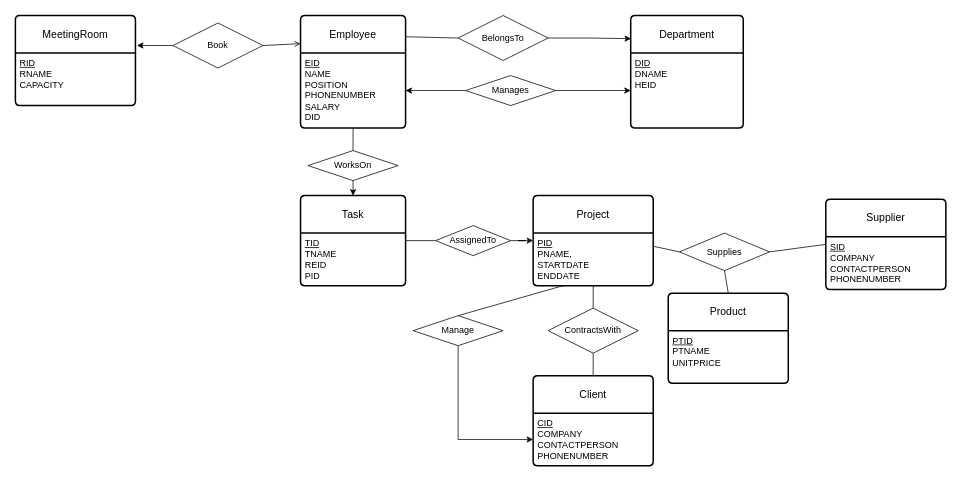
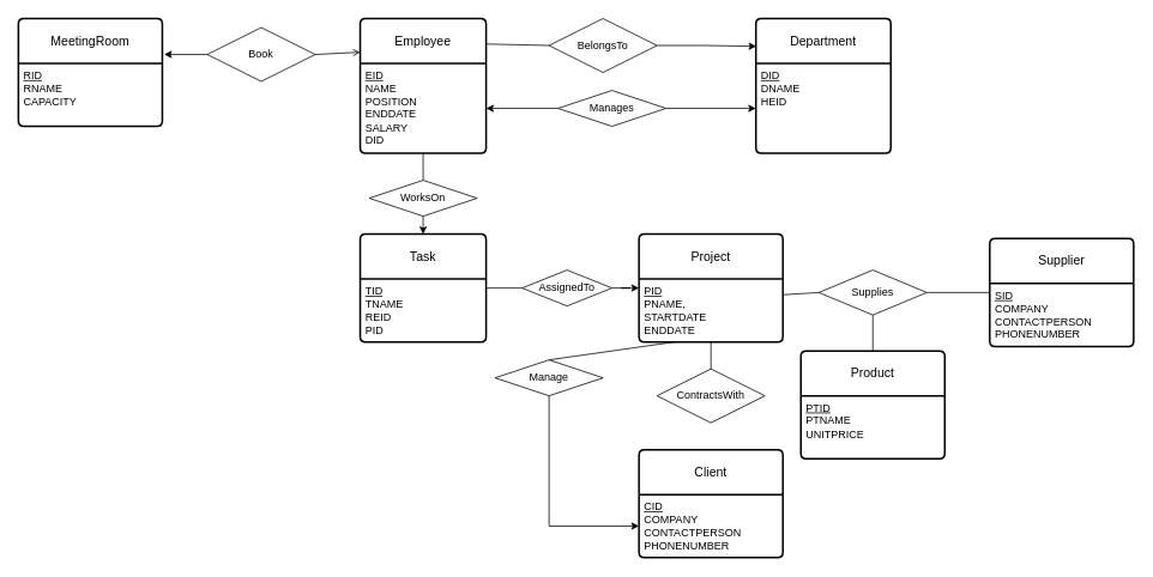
- <mxCell id="3" value="&lt;u&gt;EID&lt;/u&gt;&lt;br&gt;NAME&lt;br&gt;POSITION&lt;br&gt;PHONENUMBER&lt;br&gt;SALARY&lt;br&gt;DID" style="align=left;strokeColor=none;fillColor=none;spacingLeft=4;fontSize=12;verticalAlign=top;resizable=0;rotatable=0;part=1;html=1;points=[[0,0,0,0,0],[0,0.25,0,0,0],[0,0.5,0,0,0],[0,0.75,0,0,0],[0,1,0,0,0],[0.25,0,0,0,0],[0.25,1,0,0,0],[0.5,0,0,0,0],[0.5,1,0,0,0],[0.75,0,0,0,0],[0.75,1,0,0,0],[1,0,0,0,0],[1,0.25,0,0,0],[1,0.5,0,0,0],[1,0.75,0,0,0],[1,1,0,0,0]];" parent="2" vertex="1"><mxGeometry y="50" width="140" height="100" as="geometry" /></mxCell>
+ <mxCell id="3" value="&lt;u&gt;EID&lt;/u&gt;&lt;br&gt;NAME&lt;br&gt;POSITION&lt;br&gt;ENDDATE&lt;br&gt;SALARY&lt;br&gt;DID" style="align=left;strokeColor=none;fillColor=none;spacingLeft=4;fontSize=12;verticalAlign=top;resizable=0;rotatable=0;part=1;html=1;points=[[0,0,0,0,0],[0,0.25,0,0,0],[0,0.5,0,0,0],[0,0.75,0,0,0],[0,1,0,0,0],[0.25,0,0,0,0],[0.25,1,0,0,0],[0.5,0,0,0,0],[0.5,1,0,0,0],[0.75,0,0,0,0],[0.75,1,0,0,0],[1,0,0,0,0],[1,0.25,0,0,0],[1,0.5,0,0,0],[1,0.75,0,0,0],[1,1,0,0,0]];" parent="2" vertex="1"><mxGeometry y="50" width="140" height="100" as="geometry" /></mxCell>
- <mxCell id="35" value="Supplies" style="shape=rhombus;perimeter=rhombusPerimeter;whiteSpace=wrap;html=1;align=center;" parent="1" vertex="1"><mxGeometry x="905" y="310" width="120" height="50" as="geometry" /></mxCell>
+ <mxCell id="35" value="Supplies" style="shape=rhombus;perimeter=rhombusPerimeter;whiteSpace=wrap;html=1;align=center;" parent="1" vertex="1"><mxGeometry x="910" y="300" width="120" height="50" as="geometry" /></mxCell>
- <mxCell id="40" value="Manage" style="shape=rhombus;perimeter=rhombusPerimeter;whiteSpace=wrap;html=1;align=center;" vertex="1" parent="1"><mxGeometry x="550" y="420" width="120" height="40" as="geometry" /></mxCell>
+ <mxCell id="40" value="Manage" style="shape=rhombus;perimeter=rhombusPerimeter;whiteSpace=wrap;html=1;align=center;" vertex="1" parent="1"><mxGeometry x="550" y="400" width="120" height="40" as="geometry" /></mxCell>
- <mxCell id="42" value="" style="endArrow=none;html=1;rounded=0;exitX=0.5;exitY=1;exitDx=0;exitDy=0;entryX=0.5;entryY=0;entryDx=0;entryDy=0;" edge="1" parent="1" source="33" target="31"><mxGeometry width="50" height="50" relative="1" as="geometry"><mxPoint x="800" y="380" as="sourcePoint" /><mxPoint x="850" y="330" as="targetPoint" /></mxGeometry></mxCell>
